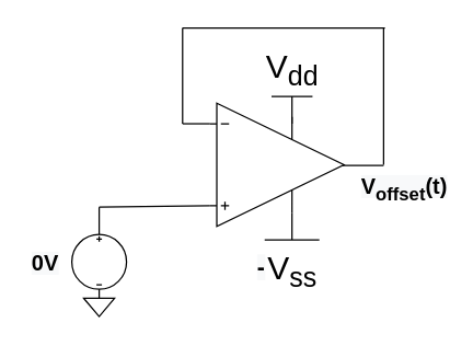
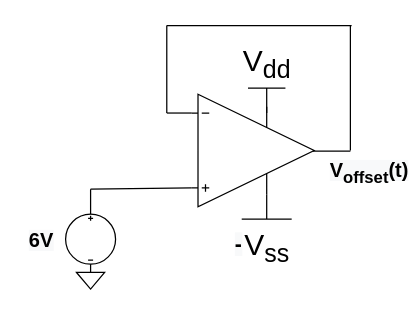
- <mxCell id="16" value="&lt;b style=&quot;color: rgb(0 , 0 , 0) ; font-family: &amp;#34;helvetica&amp;#34; ; font-style: normal ; letter-spacing: normal ; text-align: center ; text-indent: 0px ; text-transform: none ; word-spacing: 0px ; background-color: rgb(248 , 249 , 250) ; font-size: 16px&quot;&gt;0V&lt;/b&gt;" style="text;whiteSpace=wrap;html=1;" parent="1" vertex="1"><mxGeometry x="20.75" y="176" width="40" height="30" as="geometry" /></mxCell>
+ <mxCell id="16" value="&lt;b style=&quot;color: rgb(0 , 0 , 0) ; font-family: &amp;#34;helvetica&amp;#34; ; font-style: normal ; letter-spacing: normal ; text-align: center ; text-indent: 0px ; text-transform: none ; word-spacing: 0px ; background-color: rgb(248 , 249 , 250) ; font-size: 16px&quot;&gt;6V&lt;/b&gt;" style="text;whiteSpace=wrap;html=1;" parent="1" vertex="1"><mxGeometry x="20.75" y="176" width="40" height="30" as="geometry" /></mxCell>
